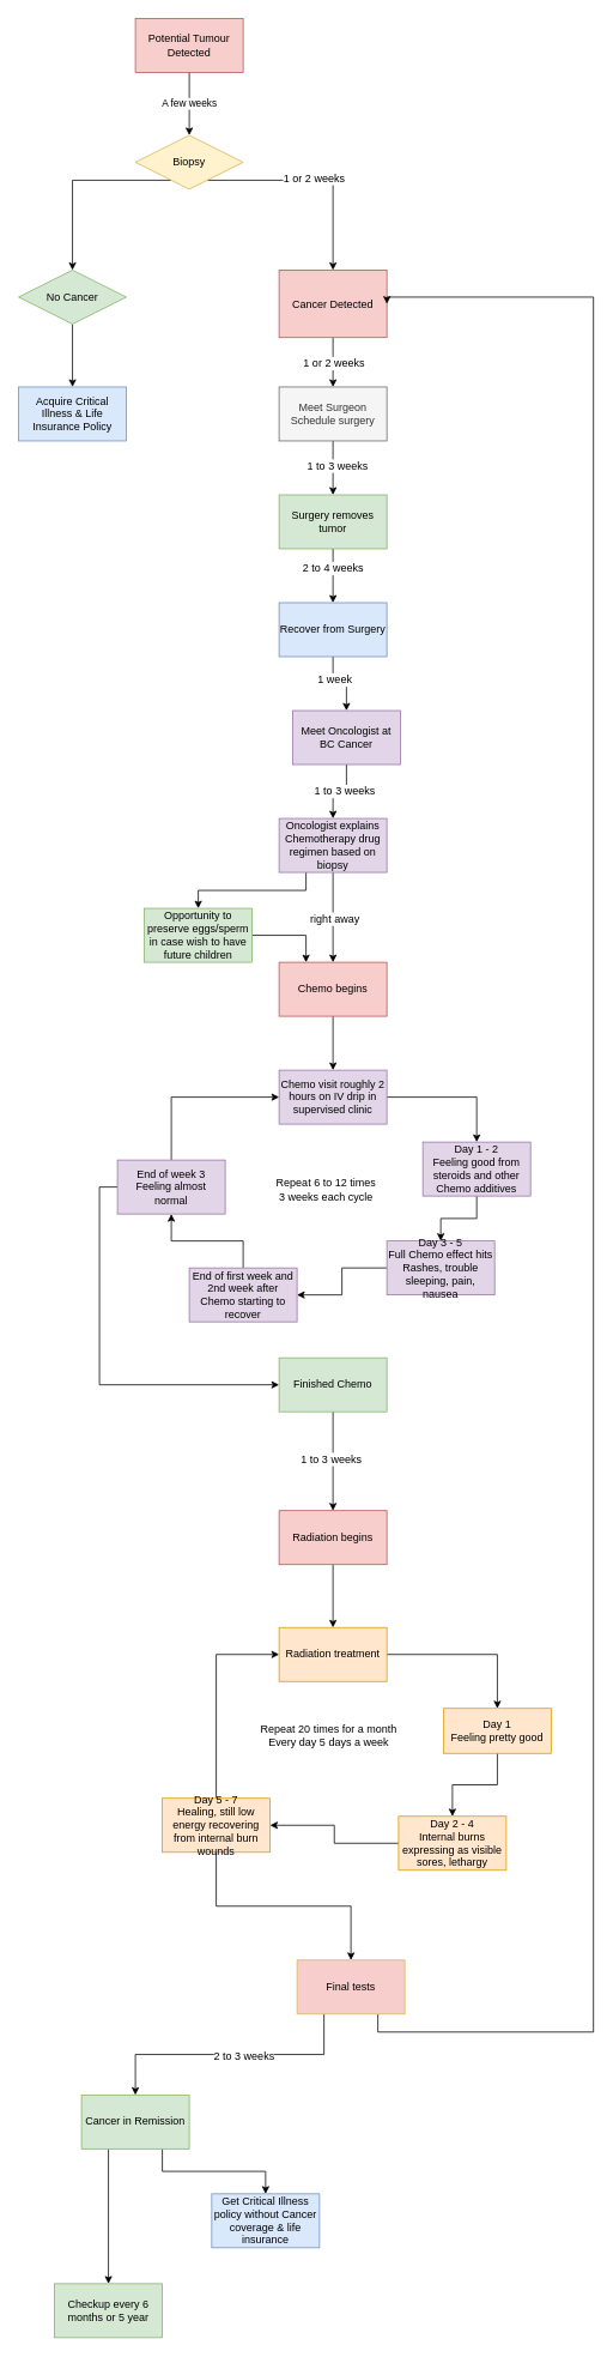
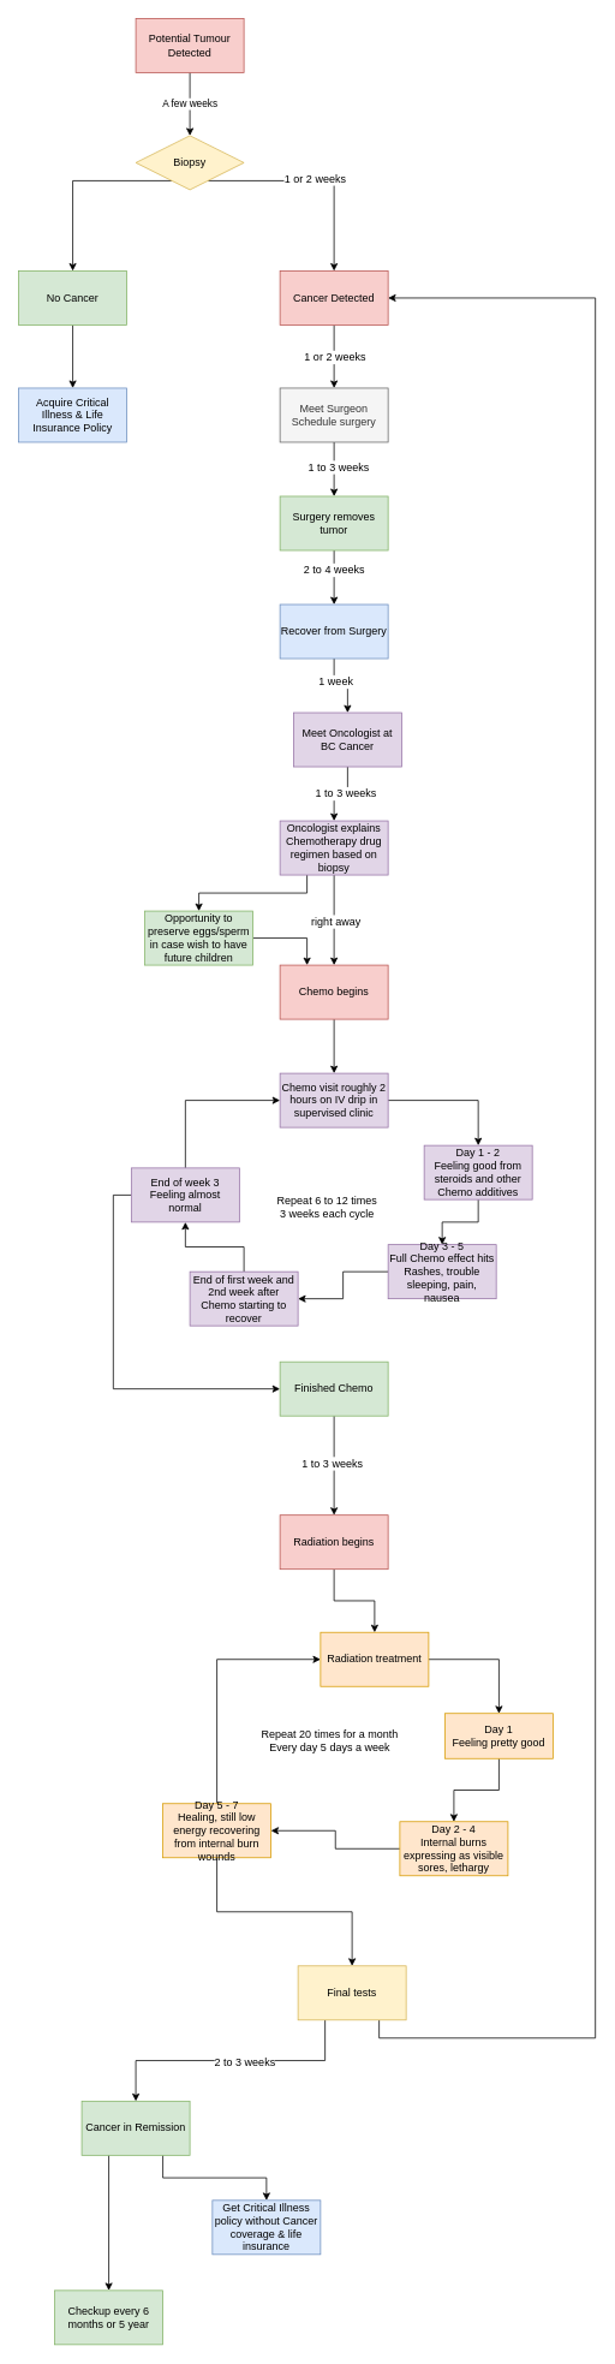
- <mxCell id="9" value="No Cancer" style="rhombus;whiteSpace=wrap;html=1;fillColor=#d5e8d4;strokeColor=#82b366;" vertex="1" parent="1"><mxGeometry x="20" y="300" width="120" height="60" as="geometry" /></mxCell>
+ <mxCell id="9" value="No Cancer" style="rounded=0;whiteSpace=wrap;html=1;fillColor=#d5e8d4;strokeColor=#82b366;" vertex="1" parent="1"><mxGeometry x="20" y="300" width="120" height="60" as="geometry" /></mxCell>
- <mxCell id="13" value="Cancer Detected" style="rounded=0;whiteSpace=wrap;html=1;fillColor=#f8cecc;strokeColor=#b85450;" vertex="1" parent="1"><mxGeometry x="310" y="300" width="120" height="75" as="geometry" /></mxCell>
+ <mxCell id="13" value="Cancer Detected" style="rounded=0;whiteSpace=wrap;html=1;fillColor=#f8cecc;strokeColor=#b85450;" vertex="1" parent="1"><mxGeometry x="310" y="300" width="120" height="60" as="geometry" /></mxCell>
- <mxCell id="44" value="End of week 3&lt;br&gt;Feeling almost normal" style="rounded=0;whiteSpace=wrap;html=1;fillColor=#e1d5e7;strokeColor=#9673a6;" vertex="1" parent="1"><mxGeometry x="130" y="1290" width="120" height="60" as="geometry" /></mxCell>
+ <mxCell id="44" value="End of week 3&lt;br&gt;Feeling almost normal" style="rounded=0;whiteSpace=wrap;html=1;fillColor=#e1d5e7;strokeColor=#9673a6;" vertex="1" parent="1"><mxGeometry x="145" y="1295" width="120" height="60" as="geometry" /></mxCell>
- <mxCell id="45" value="Repeat 6 to 12 times&lt;br&gt;3 weeks each cycle" style="text;html=1;align=center;verticalAlign=middle;resizable=0;points=[];autosize=1;" vertex="1" parent="1"><mxGeometry x="297" y="1308" width="130" height="30" as="geometry" /></mxCell>
+ <mxCell id="45" value="Repeat 6 to 12 times&lt;br&gt;3 weeks each cycle" style="text;html=1;align=center;verticalAlign=middle;resizable=0;points=[];autosize=1;" vertex="1" parent="1"><mxGeometry x="297" y="1323" width="130" height="30" as="geometry" /></mxCell>
- <mxCell id="59" value="Radiation treatment" style="rounded=0;whiteSpace=wrap;html=1;fillColor=#ffe6cc;strokeColor=#d79b00;" vertex="1" parent="1"><mxGeometry x="310" y="1810" width="120" height="60" as="geometry" /></mxCell>
+ <mxCell id="59" value="Radiation treatment" style="rounded=0;whiteSpace=wrap;html=1;fillColor=#ffe6cc;strokeColor=#d79b00;" vertex="1" parent="1"><mxGeometry x="355" y="1810" width="120" height="60" as="geometry" /></mxCell>
- <mxCell id="64" value="Final tests" style="rounded=0;whiteSpace=wrap;html=1;fillColor=#f8cecc;strokeColor=#d6b656;" vertex="1" parent="1"><mxGeometry x="330" y="2180" width="120" height="60" as="geometry" /></mxCell>
+ <mxCell id="64" value="Final tests" style="rounded=0;whiteSpace=wrap;html=1;fillColor=#fff2cc;strokeColor=#d6b656;" vertex="1" parent="1"><mxGeometry x="330" y="2180" width="120" height="60" as="geometry" /></mxCell>
